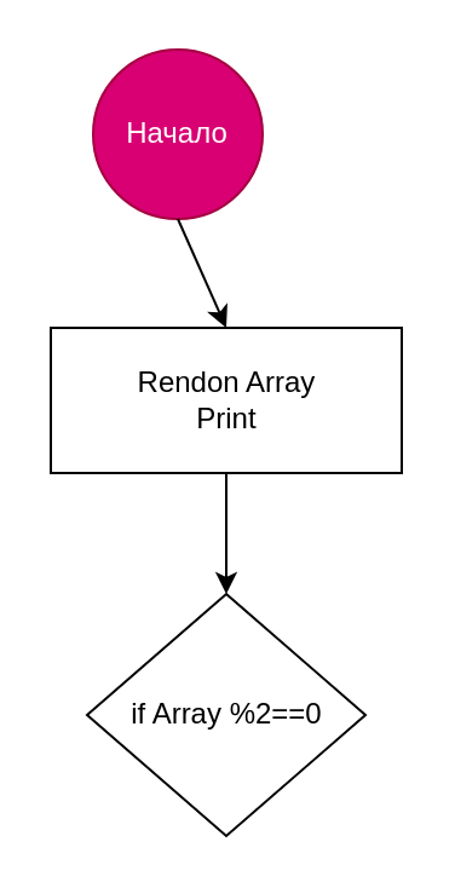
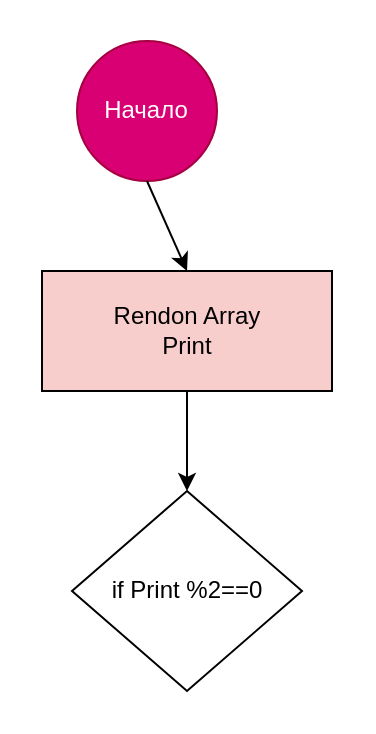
- <mxCell id="4" value="Rendon Array&lt;br&gt;Print" style="rounded=0;whiteSpace=wrap;html=1;" vertex="1" parent="1"><mxGeometry x="20.5" y="135" width="145" height="60" as="geometry" /></mxCell>
+ <mxCell id="4" value="Rendon Array&lt;br&gt;Print" style="rounded=0;whiteSpace=wrap;html=1;fillColor=#f8cecc;" vertex="1" parent="1"><mxGeometry x="20.5" y="135" width="145" height="60" as="geometry" /></mxCell>
- <mxCell id="6" value="if Array %2==0" style="rhombus;whiteSpace=wrap;html=1;" vertex="1" parent="1"><mxGeometry x="35.5" y="245" width="115" height="100" as="geometry" /></mxCell>
+ <mxCell id="6" value="if Print %2==0" style="rhombus;whiteSpace=wrap;html=1;" vertex="1" parent="1"><mxGeometry x="35.5" y="245" width="115" height="100" as="geometry" /></mxCell>
